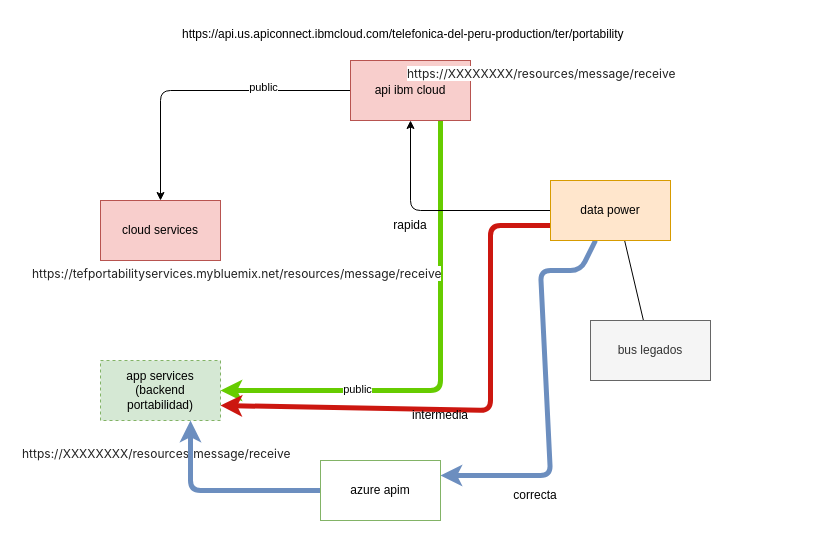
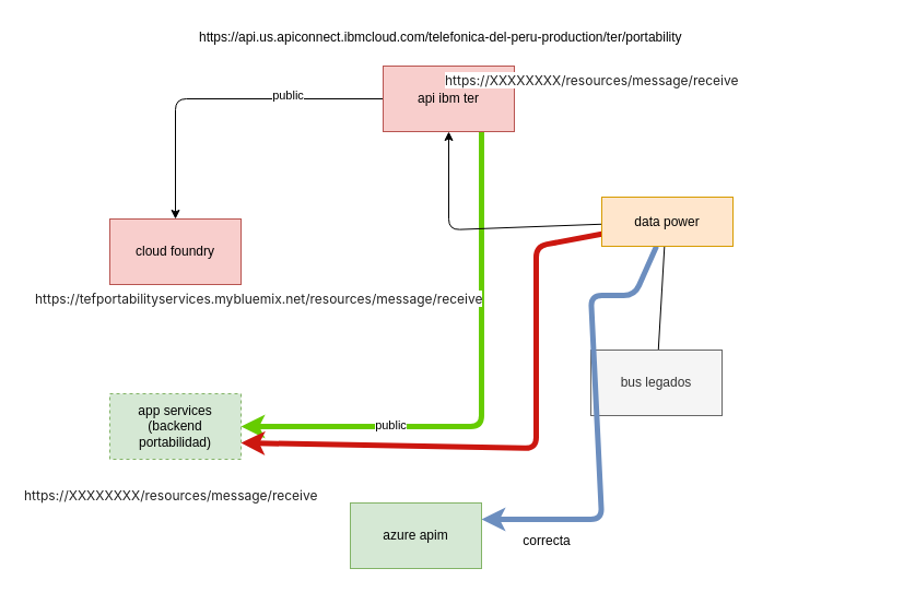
- <mxCell id="8" value="api ibm cloud" style="rounded=0;whiteSpace=wrap;html=1;fillColor=#f8cecc;strokeColor=#b85450;" vertex="1" parent="1"><mxGeometry x="350" y="60" width="120" height="60" as="geometry" /></mxCell>
+ <mxCell id="8" value="api ibm ter" style="rounded=0;whiteSpace=wrap;html=1;fillColor=#f8cecc;strokeColor=#b85450;" vertex="1" parent="1"><mxGeometry x="350" y="60" width="120" height="60" as="geometry" /></mxCell>
- <mxCell id="13" value="data power" style="rounded=0;whiteSpace=wrap;html=1;fillColor=#ffe6cc;strokeColor=#d79b00;" vertex="1" parent="1"><mxGeometry x="550" y="180" width="120" height="60" as="geometry" /></mxCell>
+ <mxCell id="13" value="data power" style="rounded=0;whiteSpace=wrap;html=1;fillColor=#ffe6cc;strokeColor=#d79b00;" vertex="1" parent="1"><mxGeometry x="550" y="180" width="120" height="45" as="geometry" /></mxCell>
- <mxCell id="23" value="rapida" style="text;html=1;strokeColor=none;fillColor=none;align=center;verticalAlign=middle;whiteSpace=wrap;rounded=0;" vertex="1" parent="1"><mxGeometry x="380" y="210" width="60" height="30" as="geometry" /></mxCell>
- <mxCell id="9" value="cloud services" style="rounded=0;whiteSpace=wrap;html=1;fillColor=#f8cecc;strokeColor=#b85450;" vertex="1" parent="1"><mxGeometry x="100" y="200" width="120" height="60" as="geometry" /></mxCell>
+ <mxCell id="9" value="cloud foundry" style="rounded=0;whiteSpace=wrap;html=1;fillColor=#f8cecc;strokeColor=#b85450;" vertex="1" parent="1"><mxGeometry x="100" y="200" width="120" height="60" as="geometry" /></mxCell>
- <mxCell id="3" value="bus legados" style="rounded=0;whiteSpace=wrap;html=1;fillColor=#f5f5f5;fontColor=#333333;strokeColor=#666666;" vertex="1" parent="1"><mxGeometry x="590" y="320" width="120" height="60" as="geometry" /></mxCell>
+ <mxCell id="3" value="bus legados" style="rounded=0;whiteSpace=wrap;html=1;fillColor=#f5f5f5;fontColor=#333333;strokeColor=#666666;" vertex="1" parent="1"><mxGeometry x="540" y="320" width="120" height="60" as="geometry" /></mxCell>
- <mxCell id="22" value="intermedia" style="text;html=1;strokeColor=none;fillColor=none;align=center;verticalAlign=middle;whiteSpace=wrap;rounded=0;" vertex="1" parent="1"><mxGeometry x="410" y="400" width="60" height="30" as="geometry" /></mxCell>
- <mxCell id="19" style="edgeStyle=none;html=1;entryX=0.75;entryY=1;entryDx=0;entryDy=0;strokeColor=#6c8ebf;strokeWidth=5;fillColor=#dae8fc;" edge="1" parent="1" source="20" target="16"><mxGeometry relative="1" as="geometry"><Array as="points"><mxPoint x="190" y="490" /></Array></mxGeometry></mxCell>
- <mxCell id="20" value="azure apim" style="rounded=0;whiteSpace=wrap;html=1;fillColor=#ffffff;strokeColor=#82b366;" vertex="1" parent="1"><mxGeometry x="320" y="460" width="120" height="60" as="geometry" /></mxCell>
+ <mxCell id="20" value="azure apim" style="rounded=0;whiteSpace=wrap;html=1;fillColor=#d5e8d4;strokeColor=#82b366;" vertex="1" parent="1"><mxGeometry x="320" y="460" width="120" height="60" as="geometry" /></mxCell>
- <mxCell id="21" value="correcta" style="text;html=1;strokeColor=none;fillColor=none;align=center;verticalAlign=middle;whiteSpace=wrap;rounded=0;" vertex="1" parent="1"><mxGeometry x="505" y="480" width="60" height="30" as="geometry" /></mxCell>
+ <mxCell id="21" value="correcta" style="text;html=1;strokeColor=none;fillColor=none;align=center;verticalAlign=middle;whiteSpace=wrap;rounded=0;" vertex="1" parent="1"><mxGeometry x="470" y="480" width="60" height="30" as="geometry" /></mxCell>
